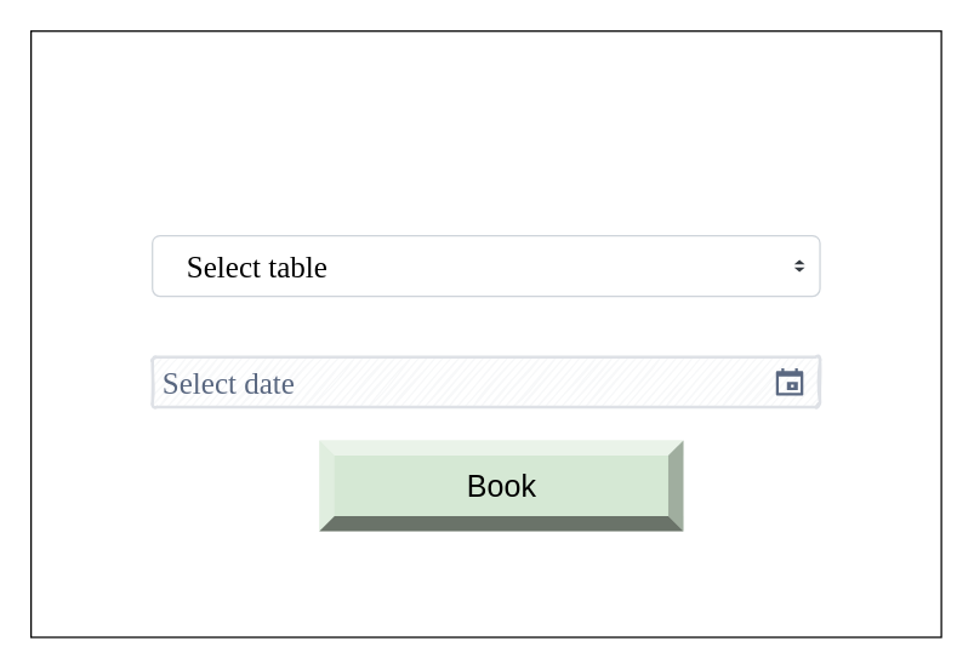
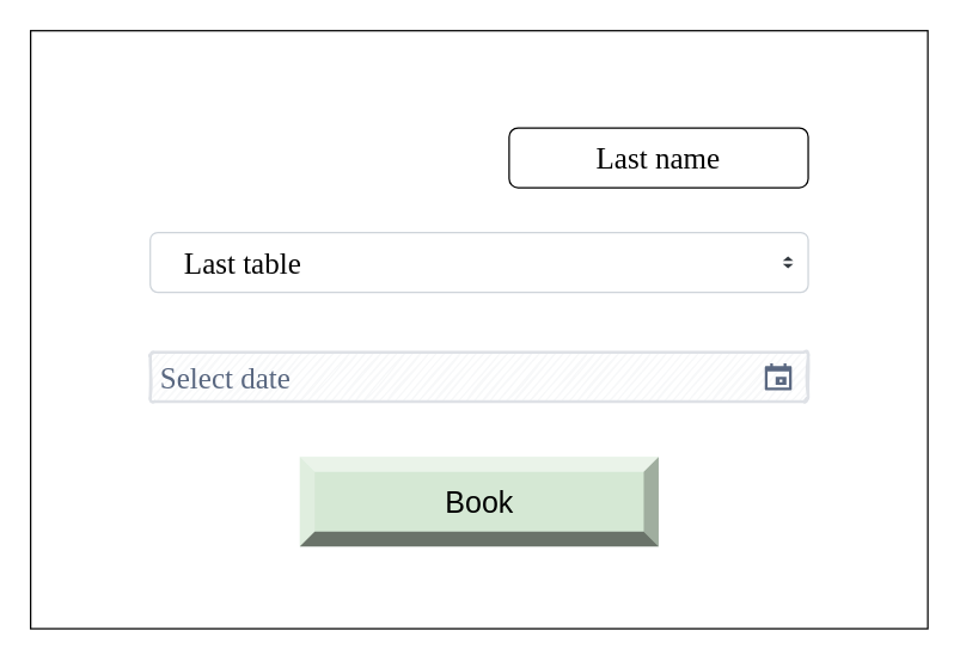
+ <mxCell id="3" value="&lt;span style=&quot;font-size: 20px&quot;&gt;&lt;font face=&quot;Architects Daughter&quot; data-font-src=&quot;https://fonts.googleapis.com/css?family=Architects+Daughter&quot;&gt;Last name&lt;/font&gt;&lt;/span&gt;" style="rounded=1;whiteSpace=wrap;html=1;" vertex="1" parent="1"><mxGeometry x="340" y="85" width="200" height="40" as="geometry" /></mxCell>
- <mxCell id="10" value="&lt;font face=&quot;Architects Daughter&quot; data-font-src=&quot;https://fonts.googleapis.com/css?family=Architects+Daughter&quot;&gt;Select table&lt;/font&gt;" style="text;html=1;strokeColor=none;fillColor=none;align=left;verticalAlign=middle;whiteSpace=wrap;rounded=0;fontSize=20;" vertex="1" parent="7"><mxGeometry x="20.952" y="5" width="356.19" height="30" as="geometry" /></mxCell>
+ <mxCell id="10" value="&lt;font face=&quot;Architects Daughter&quot; data-font-src=&quot;https://fonts.googleapis.com/css?family=Architects+Daughter&quot;&gt;Last table&lt;/font&gt;" style="text;html=1;strokeColor=none;fillColor=none;align=left;verticalAlign=middle;whiteSpace=wrap;rounded=0;fontSize=20;" vertex="1" parent="7"><mxGeometry x="20.952" y="5" width="356.19" height="30" as="geometry" /></mxCell>
- <mxCell id="4" value="Book" style="labelPosition=center;verticalLabelPosition=middle;align=center;html=1;shape=mxgraph.basic.shaded_button;dx=10;fillColor=#d5e8d4;strokeColor=#82b366;fontSize=20;" vertex="1" parent="1"><mxGeometry x="210" y="290" width="240" height="60" as="geometry" /></mxCell>
+ <mxCell id="4" value="Book" style="labelPosition=center;verticalLabelPosition=middle;align=center;html=1;shape=mxgraph.basic.shaded_button;dx=10;fillColor=#d5e8d4;strokeColor=#82b366;fontSize=20;" vertex="1" parent="1"><mxGeometry x="200" y="305" width="240" height="60" as="geometry" /></mxCell>
